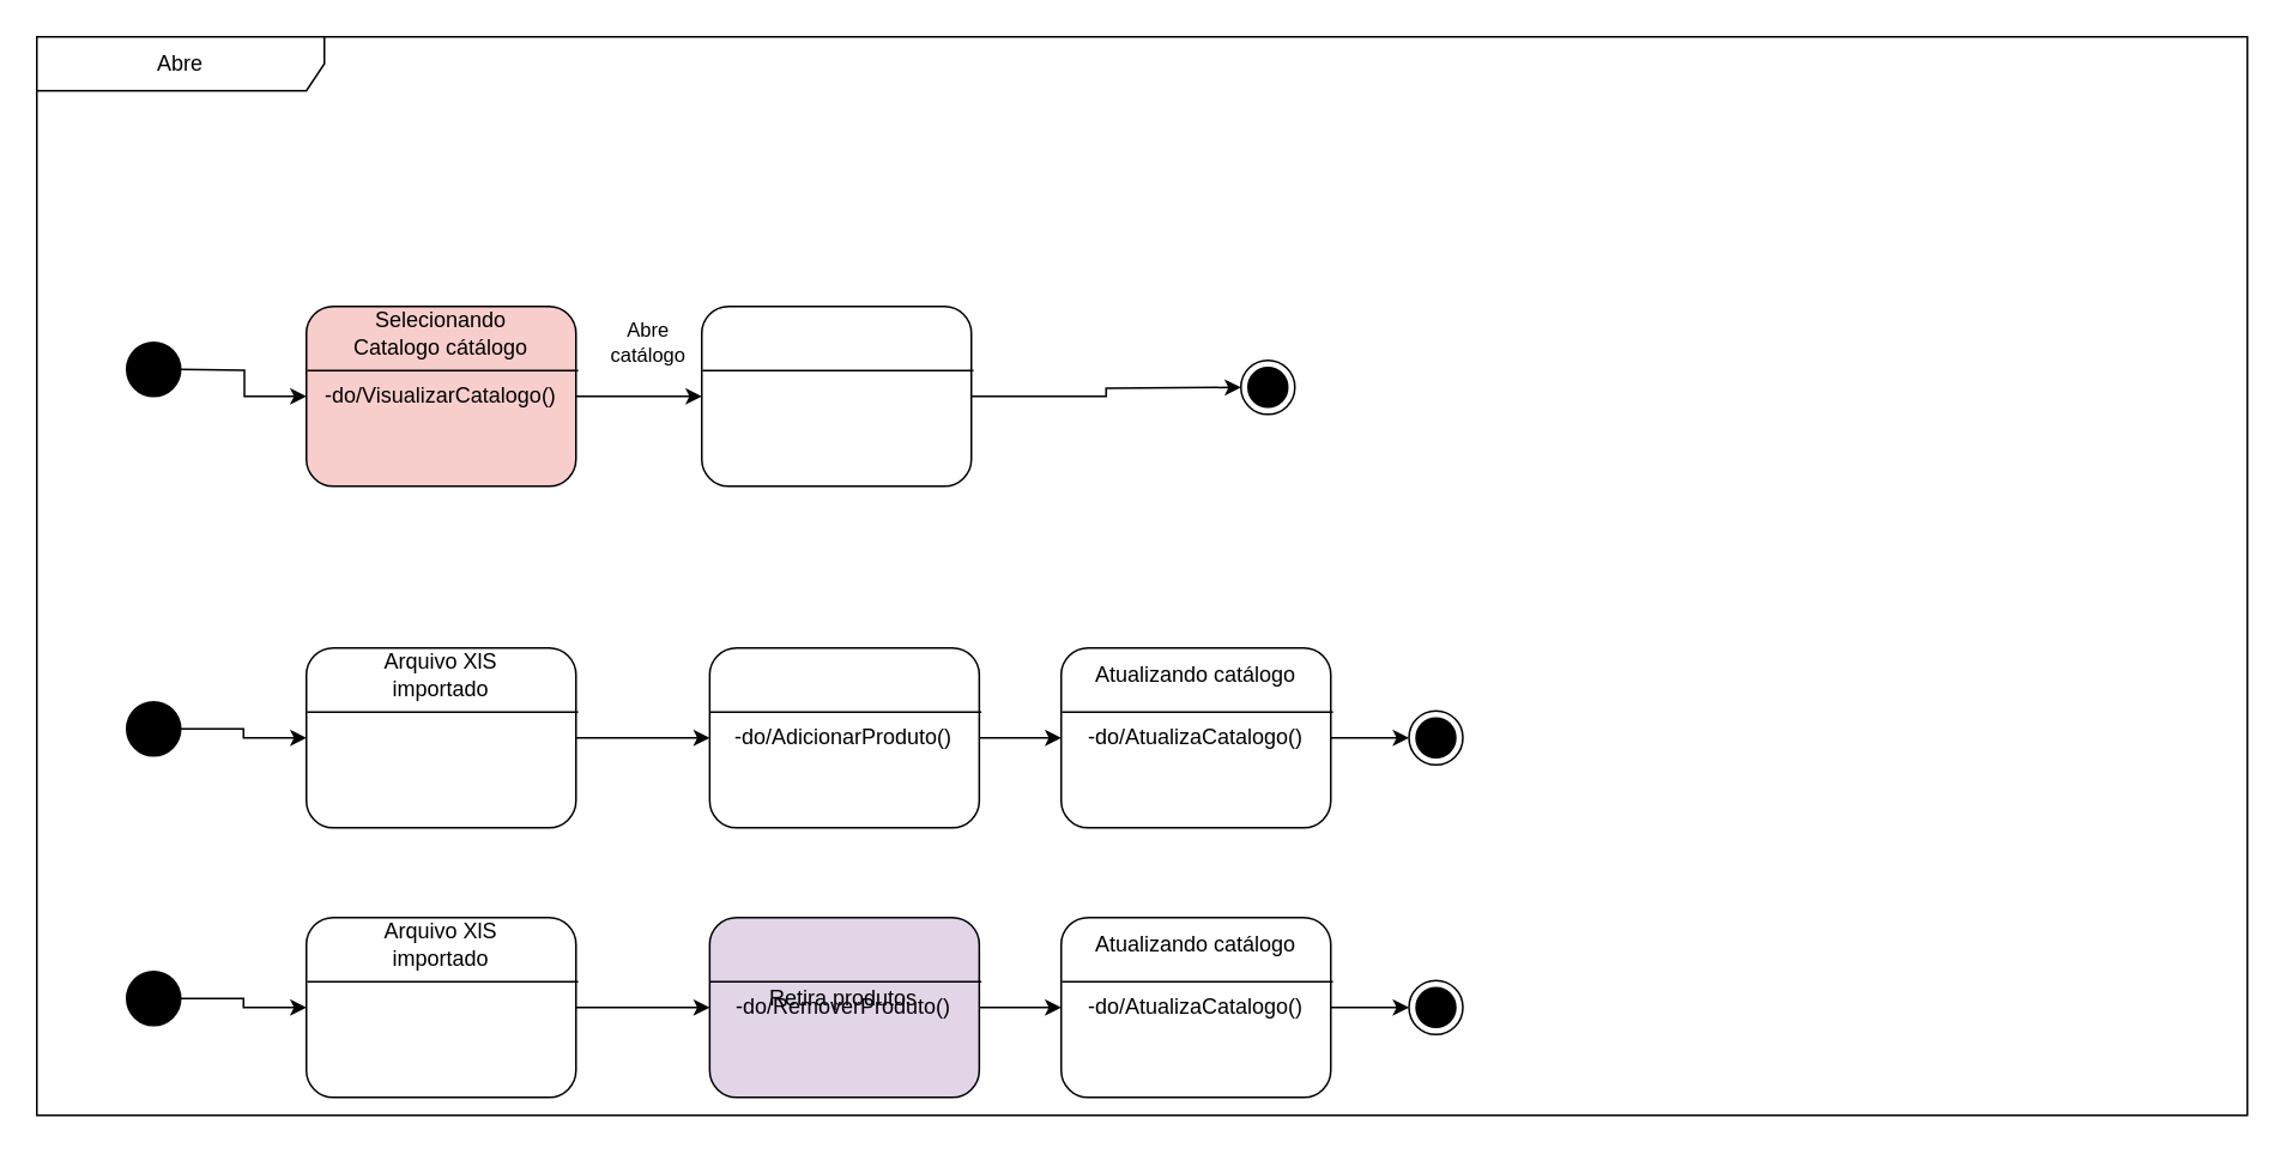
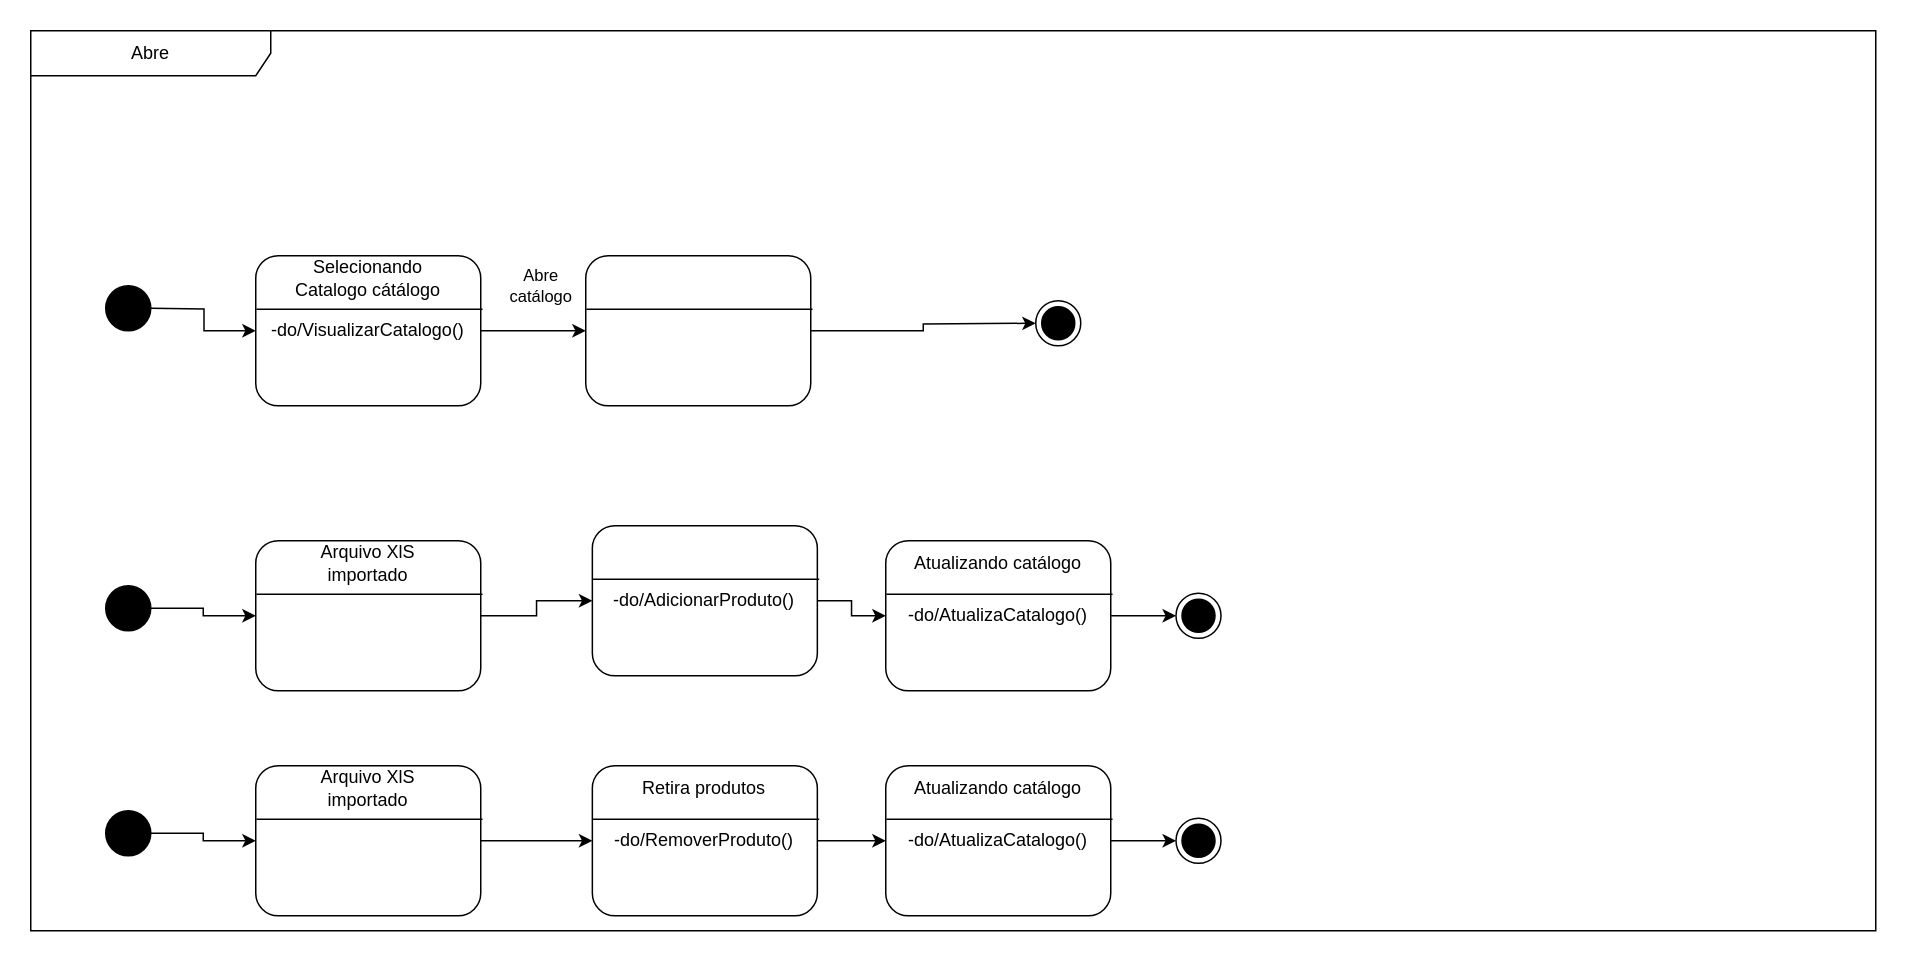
- <mxCell id="4" value="-do/VisualizarCatalogo()" style="rounded=1;whiteSpace=wrap;html=1;fillColor=#f8cecc;" vertex="1" parent="2"><mxGeometry x="150" y="150" width="150" height="100" as="geometry" /></mxCell>
+ <mxCell id="4" value="-do/VisualizarCatalogo()" style="rounded=1;whiteSpace=wrap;html=1;" vertex="1" parent="2"><mxGeometry x="150" y="150" width="150" height="100" as="geometry" /></mxCell>
- <mxCell id="20" value="-do/AdicionarProduto()" style="rounded=1;whiteSpace=wrap;html=1;" vertex="1" parent="2"><mxGeometry x="374.4" y="340" width="150" height="100" as="geometry" /></mxCell>
+ <mxCell id="20" value="-do/AdicionarProduto()" style="rounded=1;whiteSpace=wrap;html=1;" vertex="1" parent="2"><mxGeometry x="374.4" y="330" width="150" height="100" as="geometry" /></mxCell>
- <mxCell id="35" value="Retira produtos" style="text;html=1;strokeColor=none;fillColor=none;align=center;verticalAlign=middle;whiteSpace=wrap;rounded=0;" vertex="1" parent="2"><mxGeometry x="389.4" y="520" width="120" height="30" as="geometry" /></mxCell>
+ <mxCell id="35" value="Retira produtos" style="text;html=1;strokeColor=none;fillColor=none;align=center;verticalAlign=middle;whiteSpace=wrap;rounded=0;" vertex="1" parent="2"><mxGeometry x="389.4" y="490" width="120" height="30" as="geometry" /></mxCell>
- <mxCell id="32" value="-do/RemoverProduto()" style="rounded=1;whiteSpace=wrap;html=1;fillColor=#e1d5e7;" vertex="1" parent="2"><mxGeometry x="374.4" y="490" width="150" height="100" as="geometry" /></mxCell>
+ <mxCell id="32" value="-do/RemoverProduto()" style="rounded=1;whiteSpace=wrap;html=1;" vertex="1" parent="2"><mxGeometry x="374.4" y="490" width="150" height="100" as="geometry" /></mxCell>
